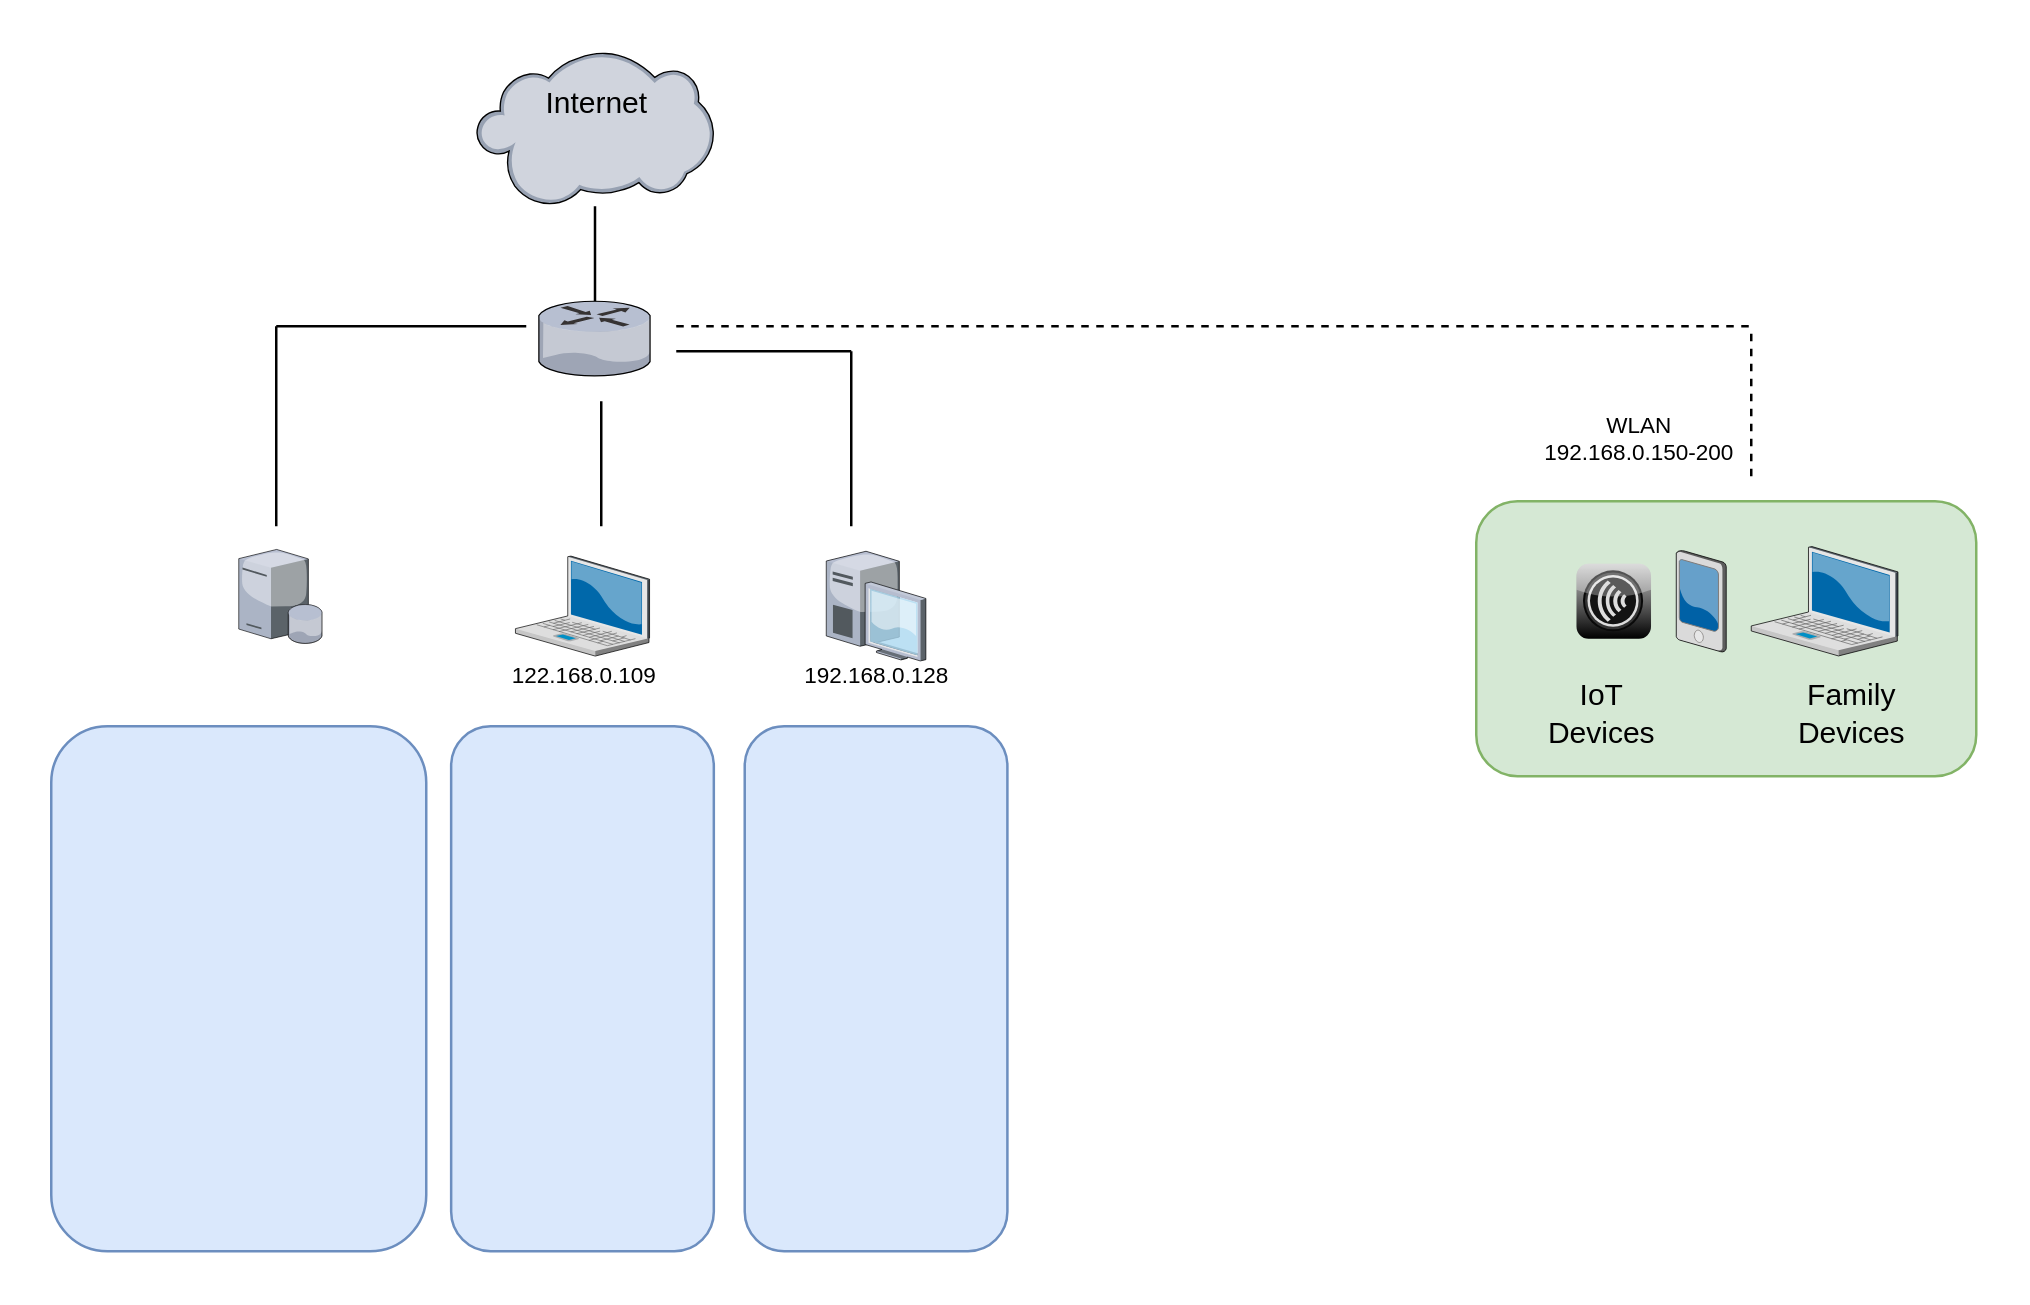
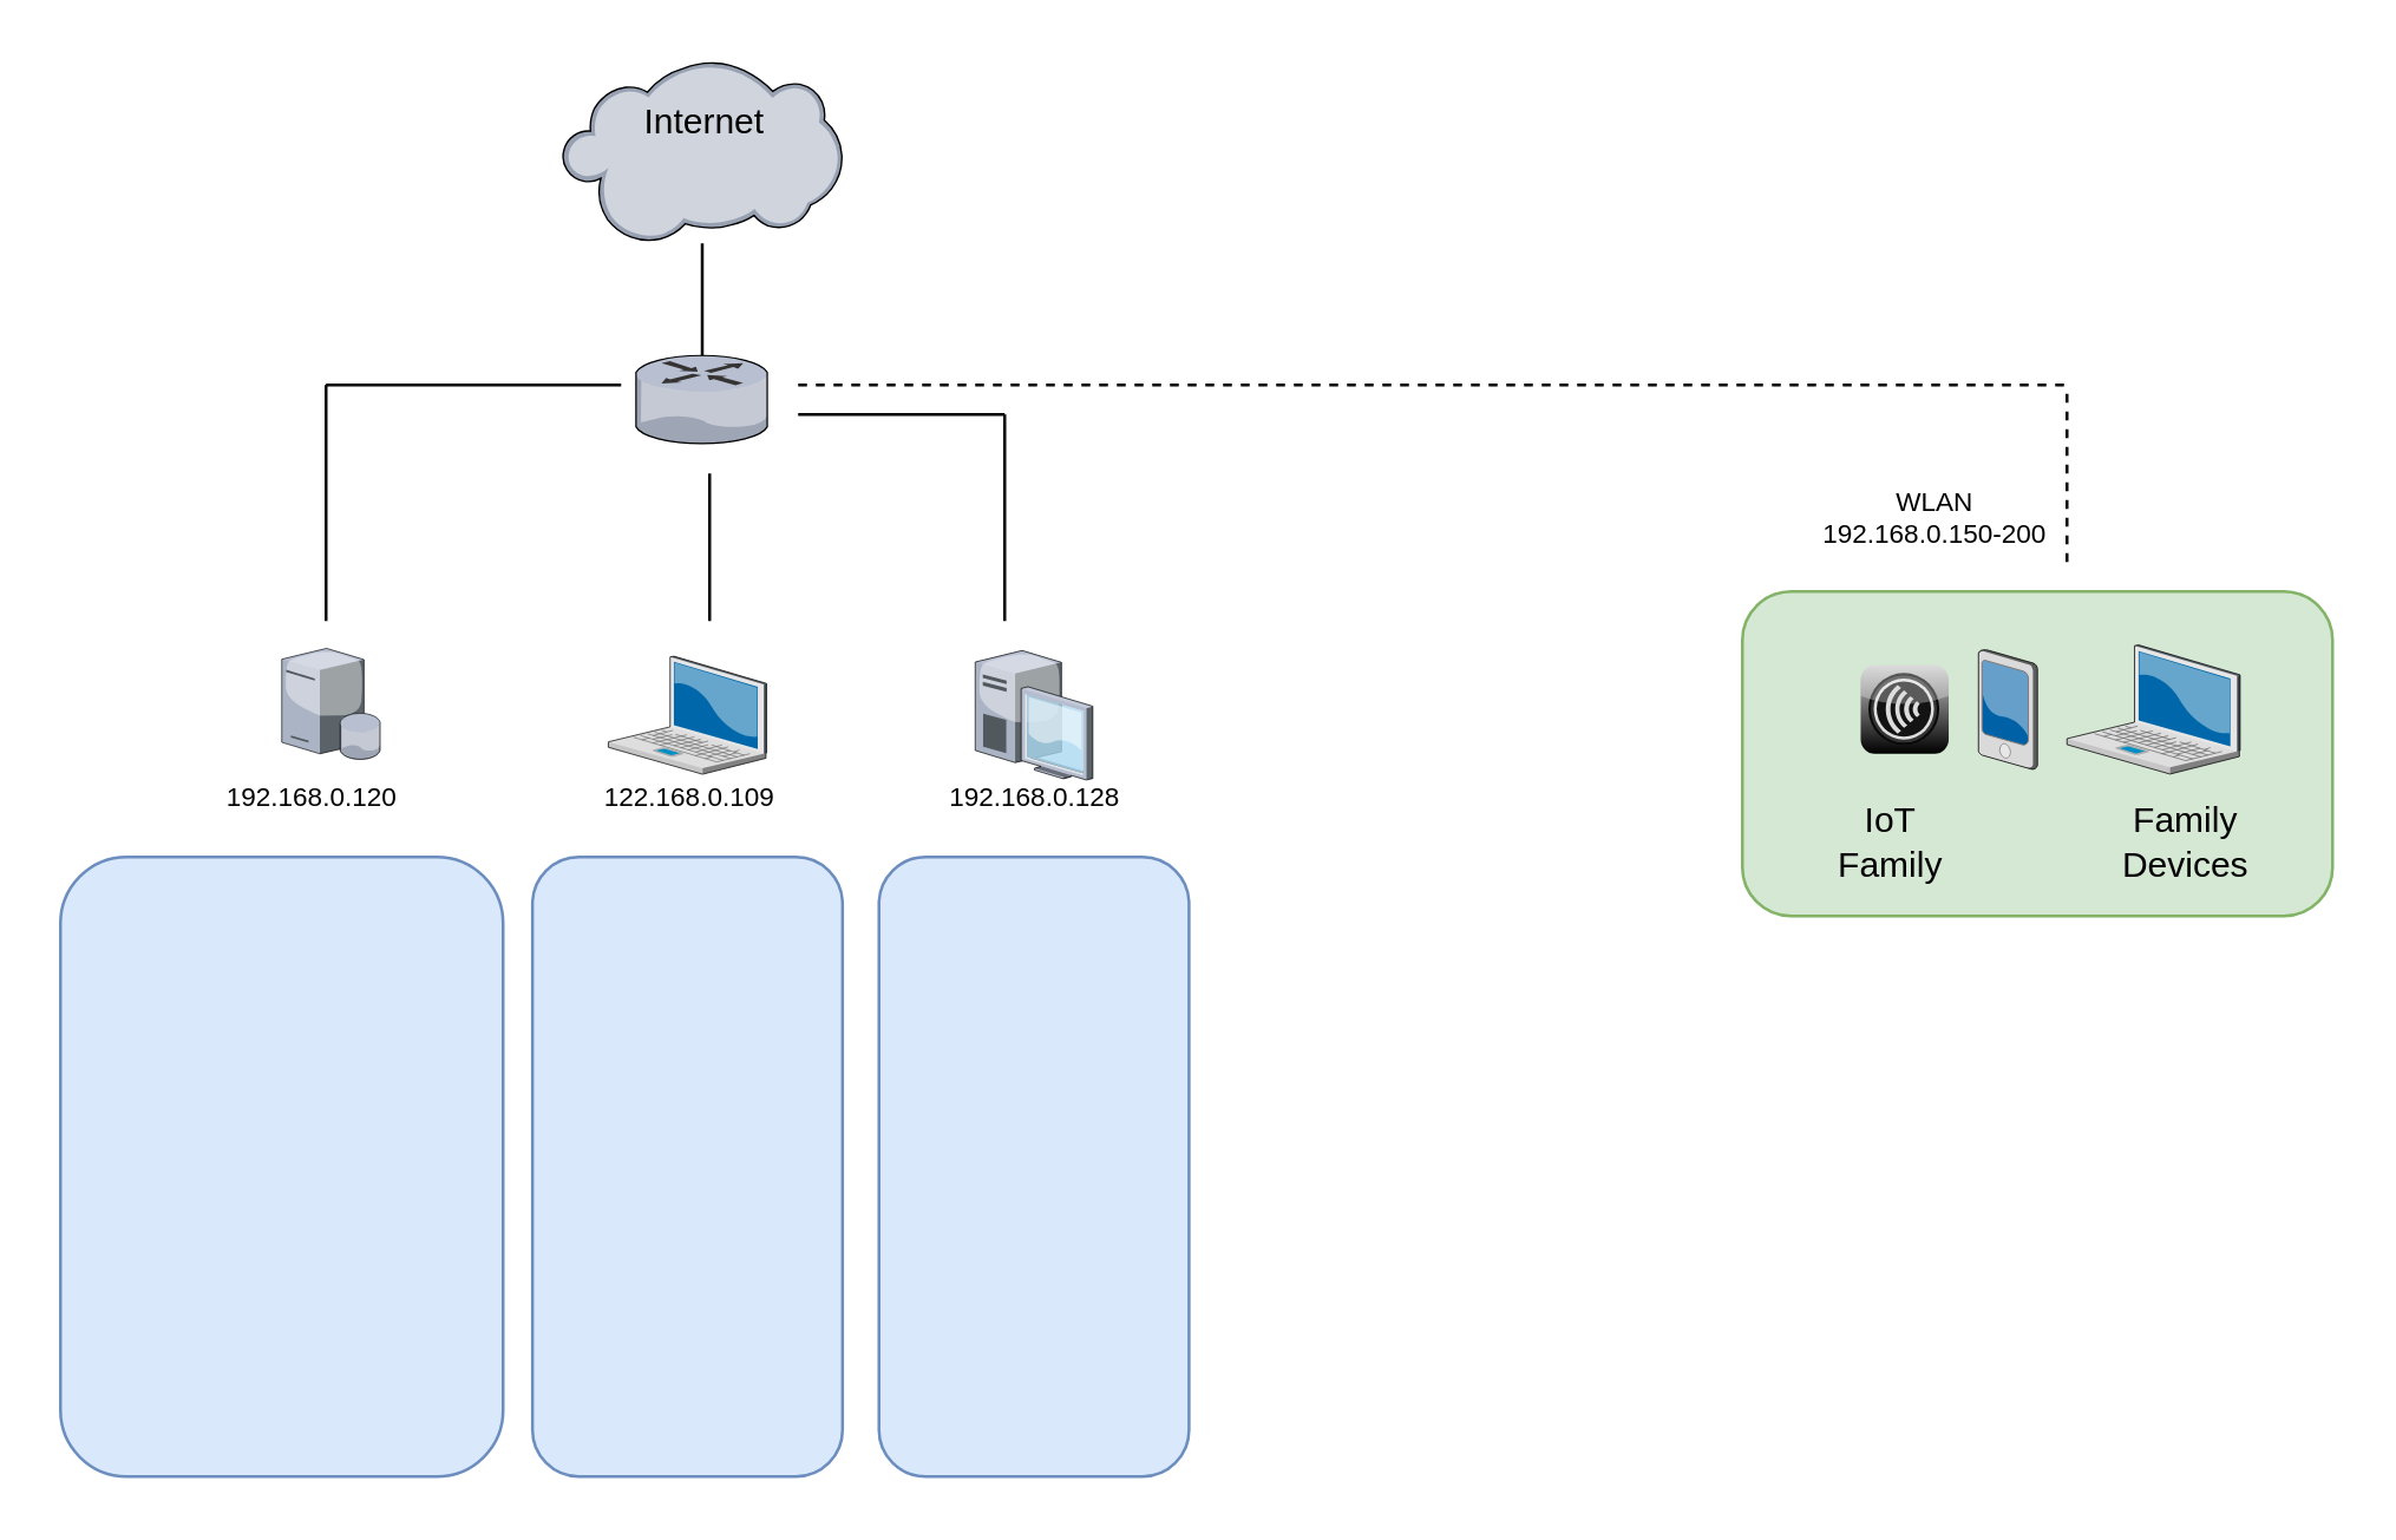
+ <mxCell id="18" value="192.168.0.120&lt;br&gt;" style="text;html=1;align=center;verticalAlign=middle;resizable=0;points=[];autosize=1;strokeColor=none;fillColor=none;fontSize=9;" vertex="1" parent="1"><mxGeometry x="70" y="260" width="70" height="20" as="geometry" /></mxCell>
- <mxCell id="13" value="IoT&lt;br&gt;Devices&lt;br&gt;" style="text;html=1;align=center;verticalAlign=middle;resizable=0;points=[];autosize=1;strokeColor=none;fillColor=none;" vertex="1" parent="1"><mxGeometry x="610" y="270" width="60" height="30" as="geometry" /></mxCell>
+ <mxCell id="13" value="IoT&lt;br&gt;Family&lt;br&gt;" style="text;html=1;align=center;verticalAlign=middle;resizable=0;points=[];autosize=1;strokeColor=none;fillColor=none;" vertex="1" parent="1"><mxGeometry x="610" y="270" width="60" height="30" as="geometry" /></mxCell>
